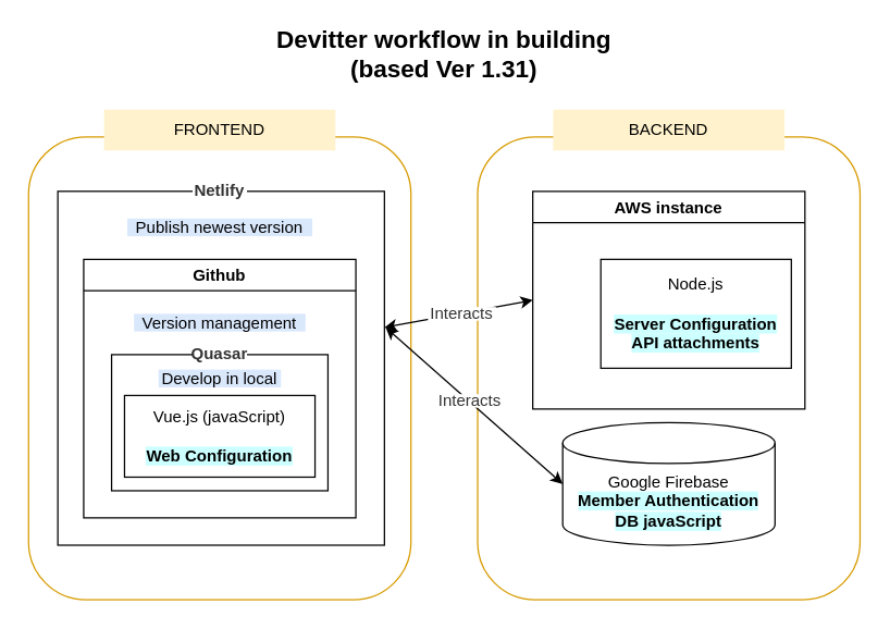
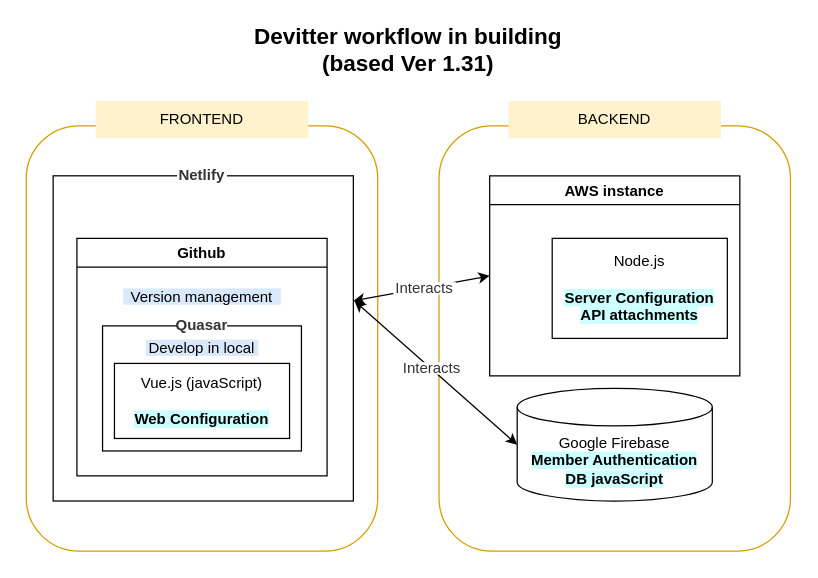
- <mxCell id="21" value="Publish newest version" style="text;html=1;align=center;verticalAlign=middle;whiteSpace=wrap;rounded=0;fillColor=#dae8fc;strokeColor=none;" vertex="1" parent="1"><mxGeometry x="93" y="160" width="136" height="13" as="geometry" /></mxCell>
